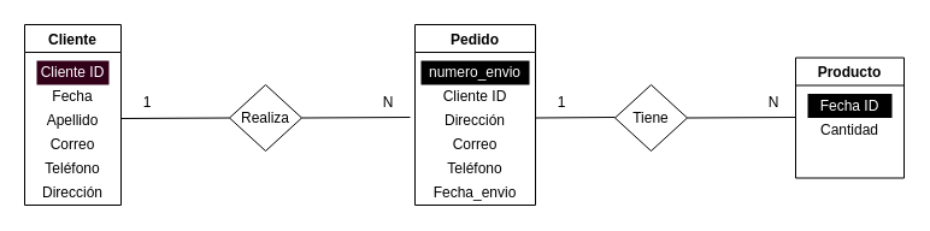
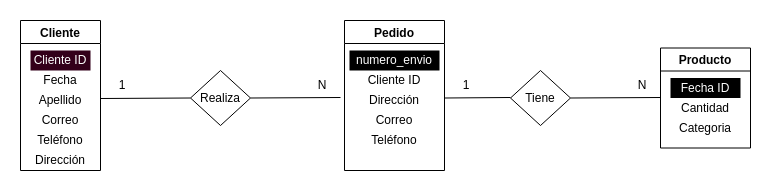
+ <mxCell id="18" value="Categoria" style="text;html=1;strokeColor=none;fillColor=none;align=center;verticalAlign=middle;whiteSpace=wrap;rounded=0;" vertex="1" parent="16"><mxGeometry x="10" y="70" width="70" height="20" as="geometry" /></mxCell>
- <mxCell id="13" value="Fecha_envio" style="text;html=1;strokeColor=none;fillColor=none;align=center;verticalAlign=middle;whiteSpace=wrap;rounded=0;" vertex="1" parent="9"><mxGeometry x="20" y="130" width="60" height="20" as="geometry" /></mxCell>
